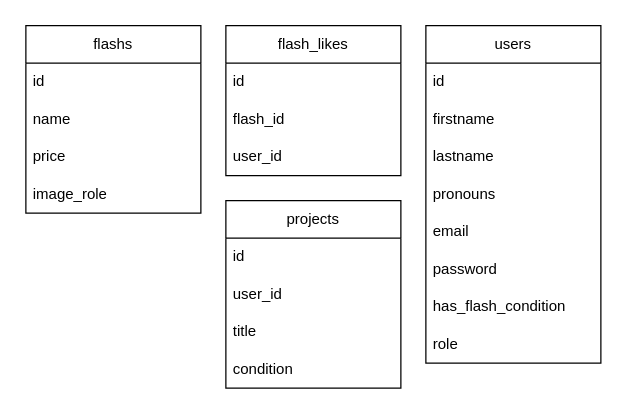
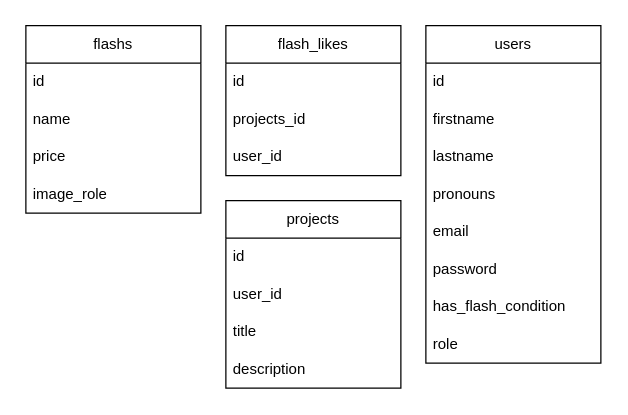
- <mxCell id="23" value="flash_id" style="text;strokeColor=none;fillColor=none;align=left;verticalAlign=middle;spacingLeft=4;spacingRight=4;overflow=hidden;points=[[0,0.5],[1,0.5]];portConstraint=eastwest;rotatable=0;whiteSpace=wrap;html=1;" vertex="1" parent="21"><mxGeometry y="60" width="140" height="30" as="geometry" /></mxCell>
+ <mxCell id="23" value="projects_id" style="text;strokeColor=none;fillColor=none;align=left;verticalAlign=middle;spacingLeft=4;spacingRight=4;overflow=hidden;points=[[0,0.5],[1,0.5]];portConstraint=eastwest;rotatable=0;whiteSpace=wrap;html=1;" vertex="1" parent="21"><mxGeometry y="60" width="140" height="30" as="geometry" /></mxCell>
- <mxCell id="20" value="condition" style="text;strokeColor=none;fillColor=none;align=left;verticalAlign=middle;spacingLeft=4;spacingRight=4;overflow=hidden;points=[[0,0.5],[1,0.5]];portConstraint=eastwest;rotatable=0;whiteSpace=wrap;html=1;" vertex="1" parent="16"><mxGeometry y="120" width="140" height="30" as="geometry" /></mxCell>
+ <mxCell id="20" value="description" style="text;strokeColor=none;fillColor=none;align=left;verticalAlign=middle;spacingLeft=4;spacingRight=4;overflow=hidden;points=[[0,0.5],[1,0.5]];portConstraint=eastwest;rotatable=0;whiteSpace=wrap;html=1;" vertex="1" parent="16"><mxGeometry y="120" width="140" height="30" as="geometry" /></mxCell>
